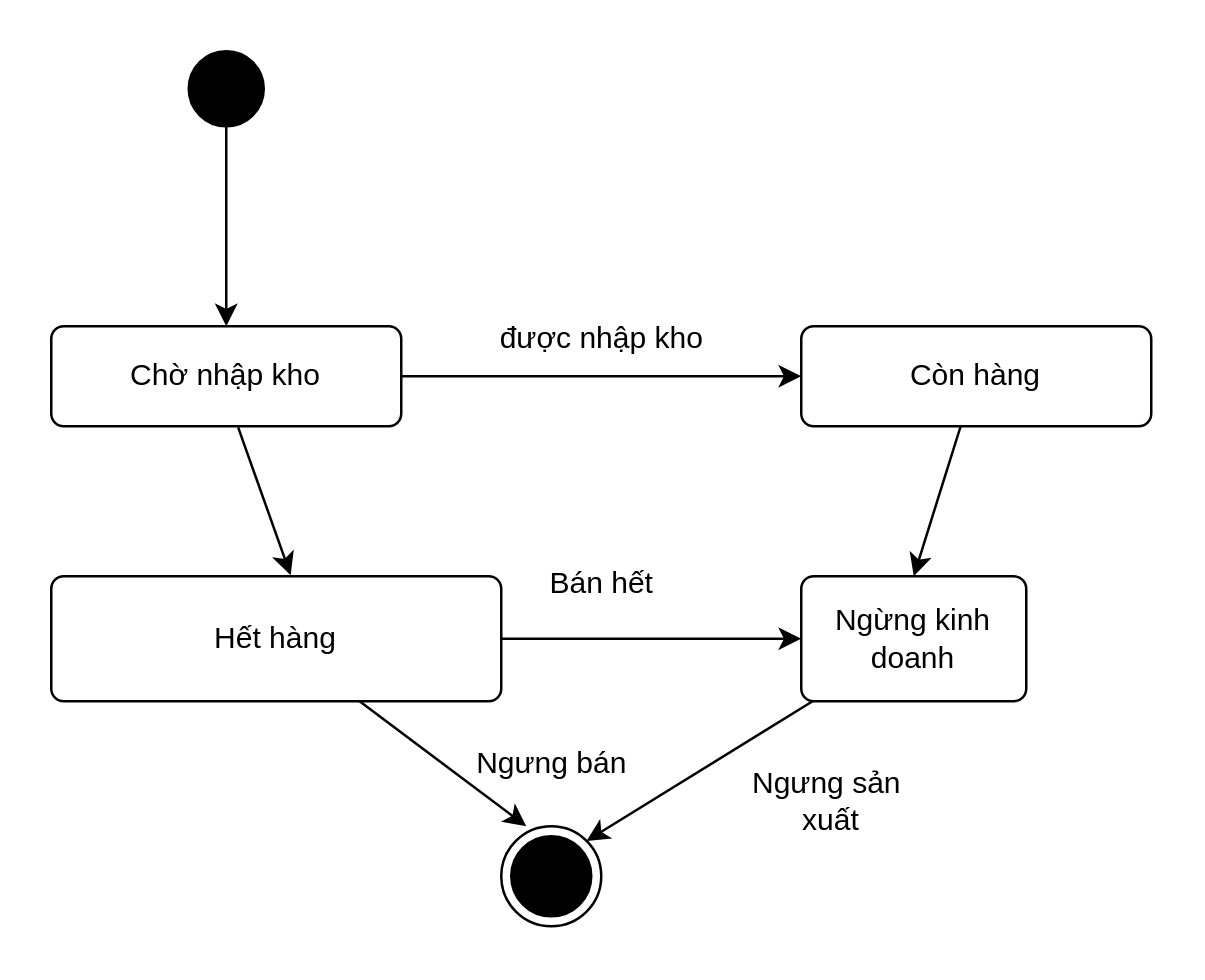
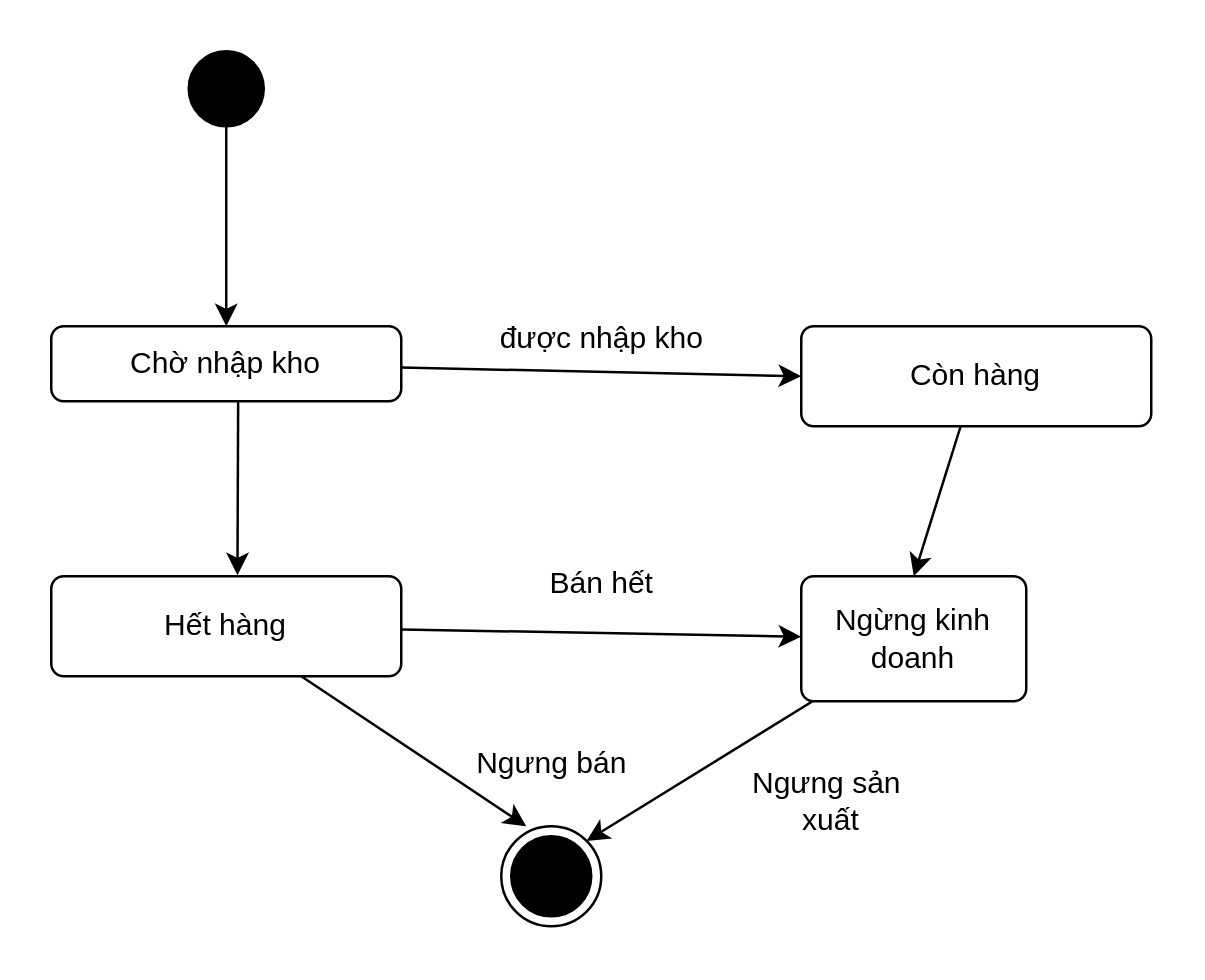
- <mxCell id="5" value="Chờ nhập kho" style="html=1;align=center;verticalAlign=middle;rounded=1;absoluteArcSize=1;arcSize=10;whiteSpace=wrap;" parent="1" vertex="1"><mxGeometry x="20" y="130" width="140" height="40" as="geometry" /></mxCell>
+ <mxCell id="5" value="Chờ nhập kho" style="html=1;align=center;verticalAlign=middle;rounded=1;absoluteArcSize=1;arcSize=10;whiteSpace=wrap;" parent="1" vertex="1"><mxGeometry x="20" y="130" width="140" height="30" as="geometry" /></mxCell>
- <mxCell id="7" value="Hết hàng" style="html=1;align=center;verticalAlign=middle;rounded=1;absoluteArcSize=1;arcSize=10;whiteSpace=wrap;" parent="1" vertex="1"><mxGeometry x="20" y="230" width="180" height="50" as="geometry" /></mxCell>
+ <mxCell id="7" value="Hết hàng" style="html=1;align=center;verticalAlign=middle;rounded=1;absoluteArcSize=1;arcSize=10;whiteSpace=wrap;" parent="1" vertex="1"><mxGeometry x="20" y="230" width="140" height="40" as="geometry" /></mxCell>
